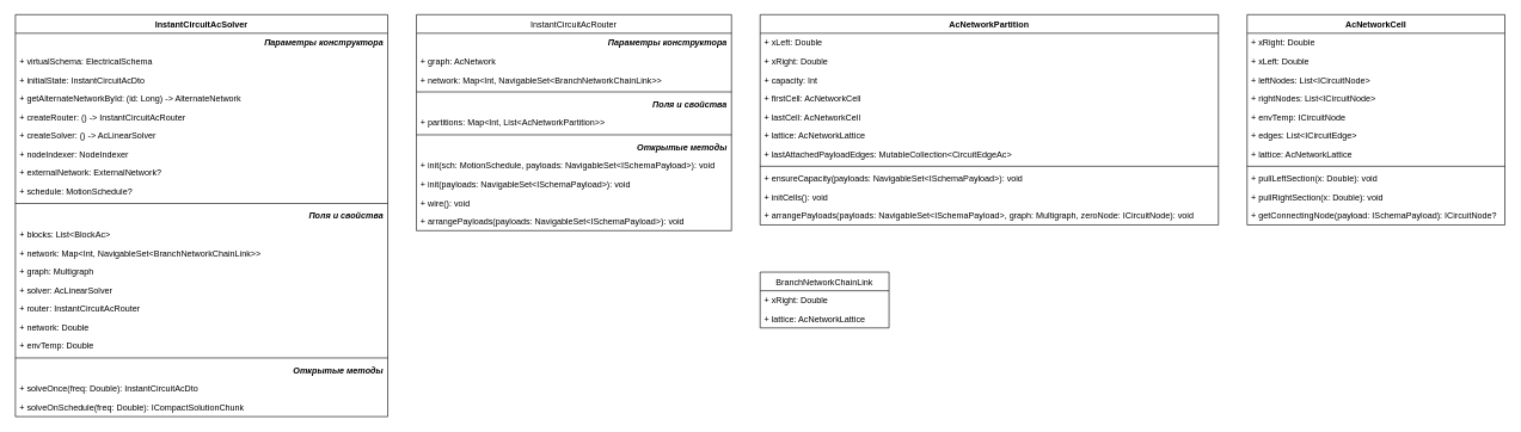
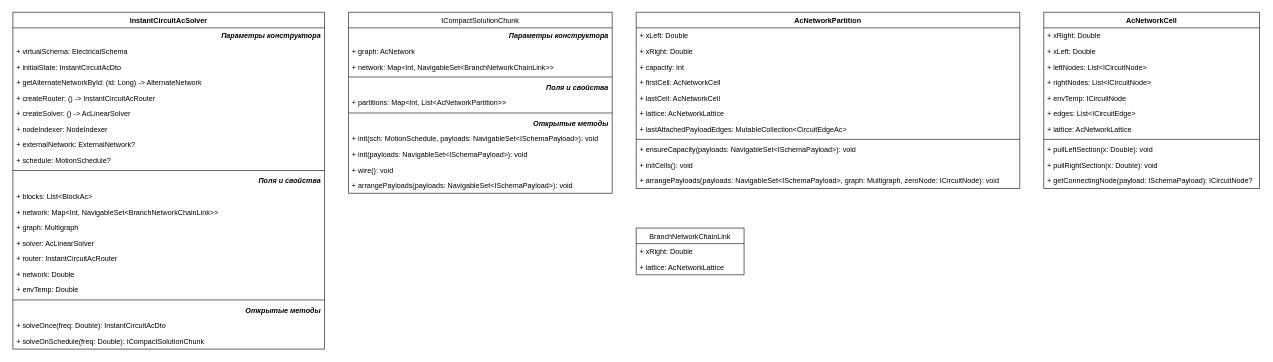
- <mxCell id="28" value="InstantCircuitAcRouter" style="swimlane;fontStyle=0;childLayout=stackLayout;horizontal=1;startSize=26;fillColor=none;horizontalStack=0;resizeParent=1;resizeParentMax=0;resizeLast=0;collapsible=1;marginBottom=0;" vertex="1" parent="1"><mxGeometry x="580" y="20" width="440" height="302" as="geometry"><mxRectangle x="40" y="40" width="160" height="30" as="alternateBounds" /></mxGeometry></mxCell>
+ <mxCell id="28" value="ICompactSolutionChunk" style="swimlane;fontStyle=0;childLayout=stackLayout;horizontal=1;startSize=26;fillColor=none;horizontalStack=0;resizeParent=1;resizeParentMax=0;resizeLast=0;collapsible=1;marginBottom=0;" vertex="1" parent="1"><mxGeometry x="580" y="20" width="440" height="302" as="geometry"><mxRectangle x="40" y="40" width="160" height="30" as="alternateBounds" /></mxGeometry></mxCell>
